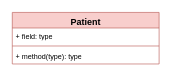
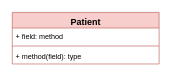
- <mxCell id="3" value="+ field: type" style="text;strokeColor=none;fillColor=none;align=left;verticalAlign=top;spacingLeft=4;spacingRight=4;overflow=hidden;rotatable=0;points=[[0,0.5],[1,0.5]];portConstraint=eastwest;whiteSpace=wrap;html=1;" vertex="1" parent="2"><mxGeometry y="26" width="245" height="26" as="geometry" /></mxCell>
+ <mxCell id="3" value="+ field: method" style="text;strokeColor=none;fillColor=none;align=left;verticalAlign=top;spacingLeft=4;spacingRight=4;overflow=hidden;rotatable=0;points=[[0,0.5],[1,0.5]];portConstraint=eastwest;whiteSpace=wrap;html=1;" vertex="1" parent="2"><mxGeometry y="26" width="245" height="26" as="geometry" /></mxCell>
- <mxCell id="5" value="+ method(type): type" style="text;strokeColor=none;fillColor=none;align=left;verticalAlign=top;spacingLeft=4;spacingRight=4;overflow=hidden;rotatable=0;points=[[0,0.5],[1,0.5]];portConstraint=eastwest;whiteSpace=wrap;html=1;" vertex="1" parent="2"><mxGeometry y="60" width="245" height="26" as="geometry" /></mxCell>
+ <mxCell id="5" value="+ method(field): type" style="text;strokeColor=none;fillColor=none;align=left;verticalAlign=top;spacingLeft=4;spacingRight=4;overflow=hidden;rotatable=0;points=[[0,0.5],[1,0.5]];portConstraint=eastwest;whiteSpace=wrap;html=1;" vertex="1" parent="2"><mxGeometry y="60" width="245" height="26" as="geometry" /></mxCell>
